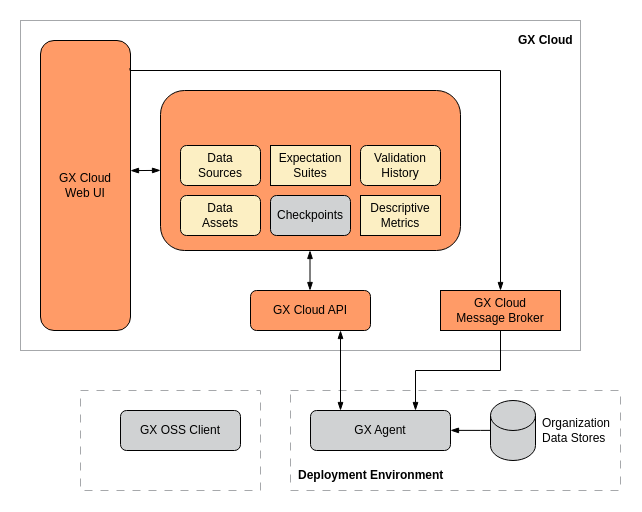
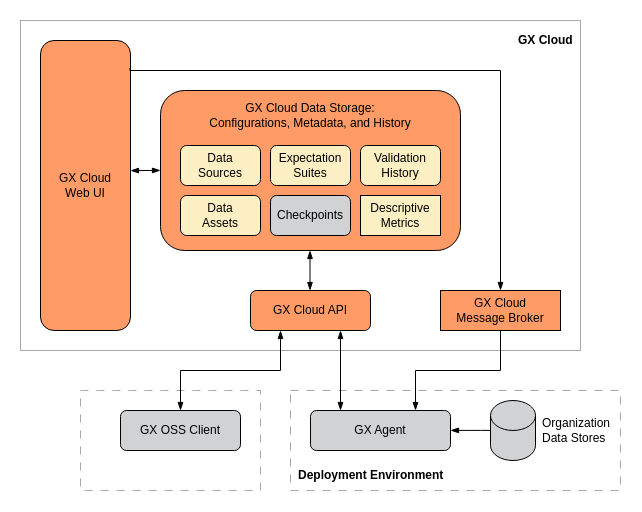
+ <mxCell id="7" value="GX Cloud Data Storage:&lt;br&gt;Configurations, Metadata, and History" style="text;html=1;strokeColor=none;fillColor=none;align=center;verticalAlign=middle;whiteSpace=wrap;rounded=0;" parent="1" vertex="1"><mxGeometry x="160" y="90" width="300" height="50" as="geometry" /></mxCell>
- <mxCell id="15" value="Expectation Suites" style="whiteSpace=wrap;html=1;fillColor=#FCEFC3;rounded=0;" parent="1" vertex="1"><mxGeometry x="270" y="145" width="80" height="40" as="geometry" /></mxCell>
+ <mxCell id="15" value="Expectation Suites" style="rounded=1;whiteSpace=wrap;html=1;fillColor=#FCEFC3;" parent="1" vertex="1"><mxGeometry x="270" y="145" width="80" height="40" as="geometry" /></mxCell>
+ <mxCell id="10" value="" style="endArrow=blockThin;startArrow=blockThin;html=1;rounded=0;exitX=0.25;exitY=1;exitDx=0;exitDy=0;edgeStyle=orthogonalEdgeStyle;entryX=0.5;entryY=0;entryDx=0;entryDy=0;startFill=1;endFill=1;" parent="1" source="9" target="6" edge="1"><mxGeometry width="50" height="50" relative="1" as="geometry"><mxPoint x="120" y="599.5" as="sourcePoint" /><mxPoint x="210" y="400" as="targetPoint" /><Array as="points"><mxPoint x="280" y="370" /><mxPoint x="180" y="370" /></Array></mxGeometry></mxCell>
